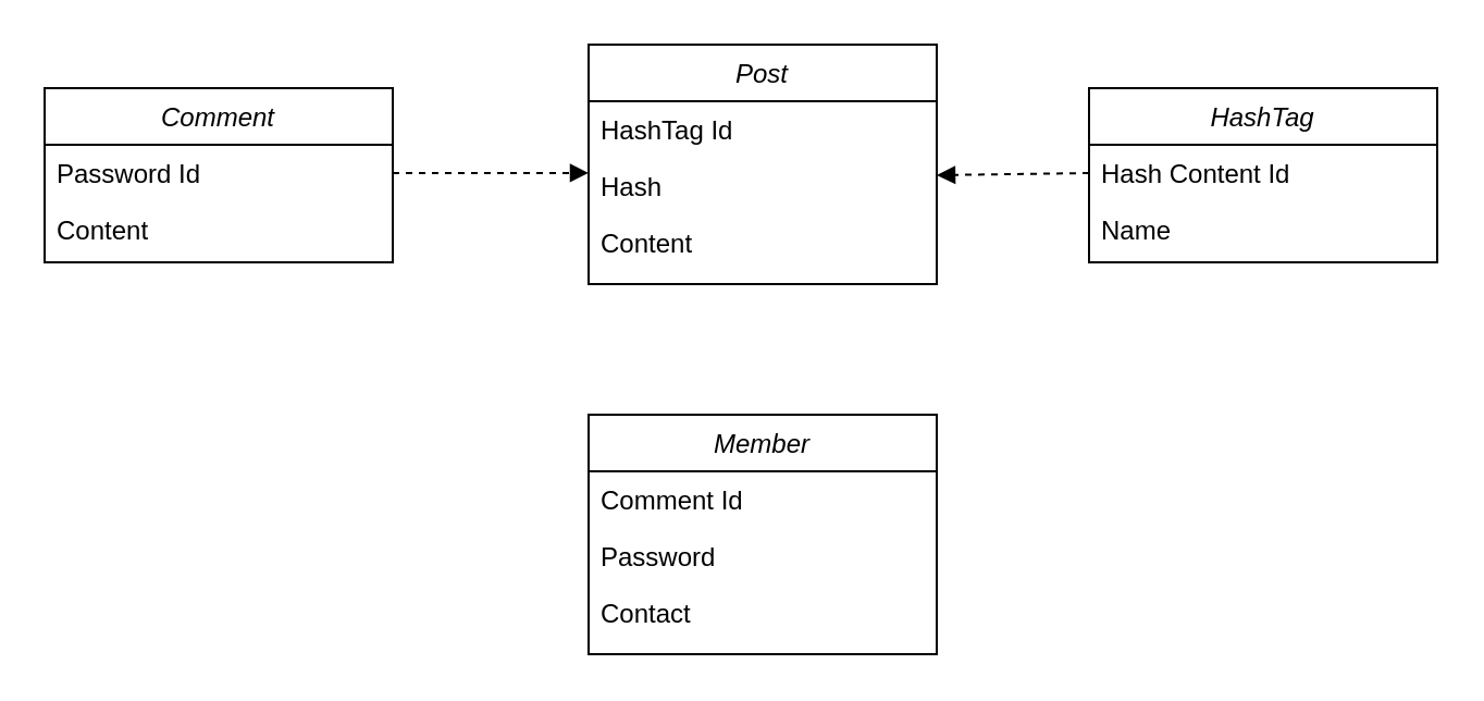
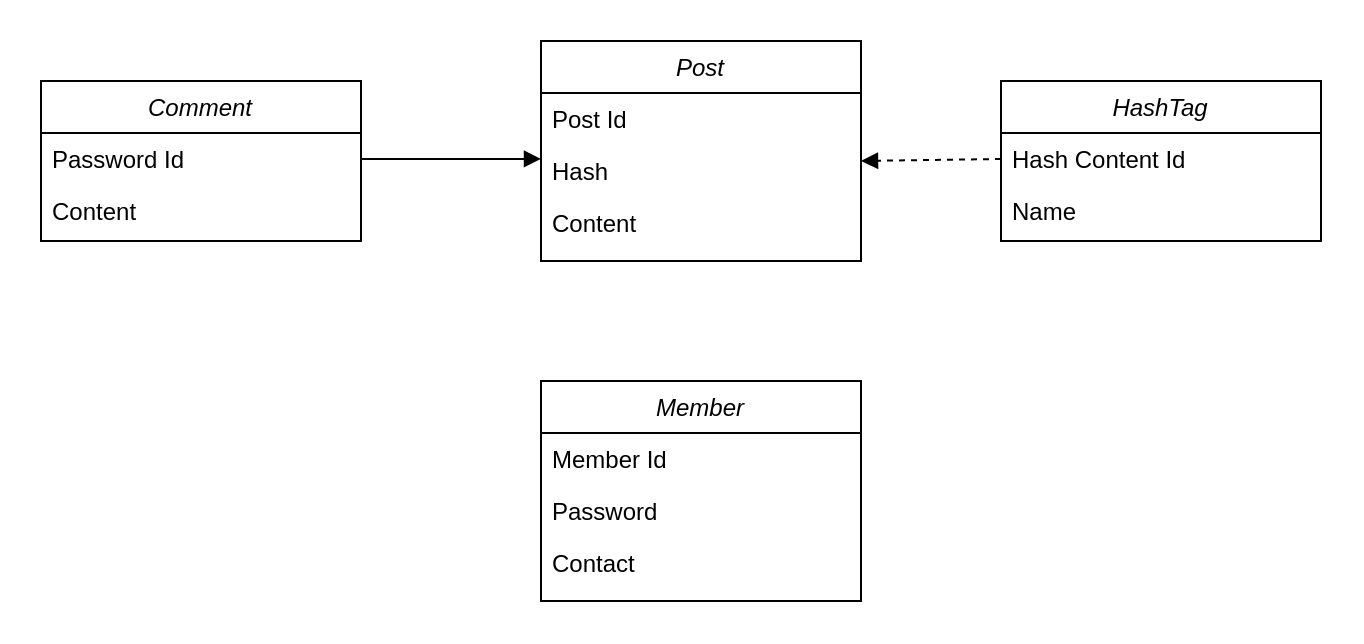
- <mxCell id="3" value="HashTag Id" style="text;align=left;verticalAlign=top;spacingLeft=4;spacingRight=4;overflow=hidden;rotatable=0;points=[[0,0.5],[1,0.5]];portConstraint=eastwest;" parent="2" vertex="1"><mxGeometry y="26" width="160" height="26" as="geometry" /></mxCell>
+ <mxCell id="3" value="Post Id" style="text;align=left;verticalAlign=top;spacingLeft=4;spacingRight=4;overflow=hidden;rotatable=0;points=[[0,0.5],[1,0.5]];portConstraint=eastwest;" parent="2" vertex="1"><mxGeometry y="26" width="160" height="26" as="geometry" /></mxCell>
- <mxCell id="16" value="" style="endArrow=block;dashed=1;endFill=1;html=1;rounded=0;entryX=0;entryY=0.269;entryDx=0;entryDy=0;entryPerimeter=0;exitX=1;exitY=0.5;exitDx=0;exitDy=0;" edge="1" parent="1" source="10" target="4"><mxGeometry width="160" relative="1" as="geometry"><mxPoint x="210" y="130" as="sourcePoint" /><mxPoint x="180" y="85" as="targetPoint" /></mxGeometry></mxCell>
+ <mxCell id="16" value="" style="endArrow=block;dashed=0;endFill=1;html=1;rounded=0;entryX=0;entryY=0.269;entryDx=0;entryDy=0;entryPerimeter=0;exitX=1;exitY=0.5;exitDx=0;exitDy=0;" edge="1" parent="1" source="10" target="4"><mxGeometry width="160" relative="1" as="geometry"><mxPoint x="210" y="130" as="sourcePoint" /><mxPoint x="180" y="85" as="targetPoint" /></mxGeometry></mxCell>
- <mxCell id="13" value="Comment Id" style="text;align=left;verticalAlign=top;spacingLeft=4;spacingRight=4;overflow=hidden;rotatable=0;points=[[0,0.5],[1,0.5]];portConstraint=eastwest;" vertex="1" parent="12"><mxGeometry y="26" width="160" height="26" as="geometry" /></mxCell>
+ <mxCell id="13" value="Member Id" style="text;align=left;verticalAlign=top;spacingLeft=4;spacingRight=4;overflow=hidden;rotatable=0;points=[[0,0.5],[1,0.5]];portConstraint=eastwest;" vertex="1" parent="12"><mxGeometry y="26" width="160" height="26" as="geometry" /></mxCell>
